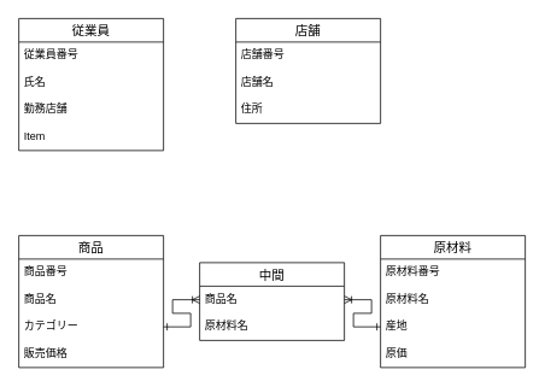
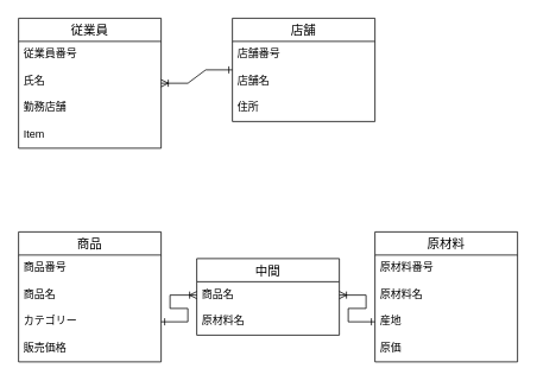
+ <mxCell id="11" value="" style="edgeStyle=entityRelationEdgeStyle;fontSize=12;html=1;endArrow=ERone;endFill=0;rounded=0;startArrow=ERoneToMany;startFill=0;" parent="1" source="2" target="7" edge="1"><mxGeometry width="100" height="100" relative="1" as="geometry"><mxPoint x="190" y="270" as="sourcePoint" /><mxPoint x="290" y="170" as="targetPoint" /></mxGeometry></mxCell>
